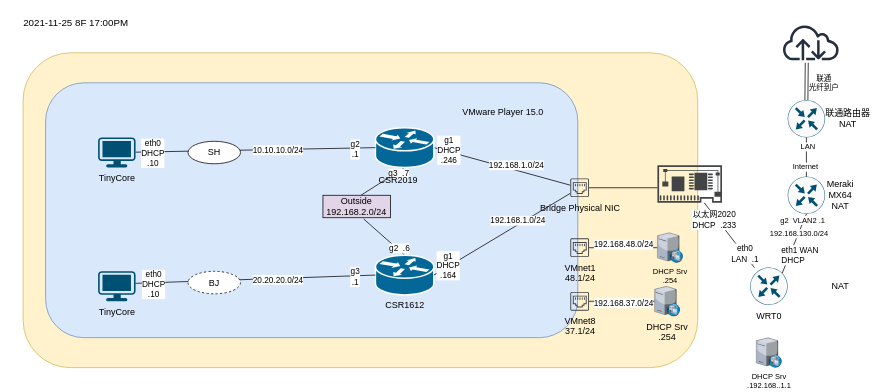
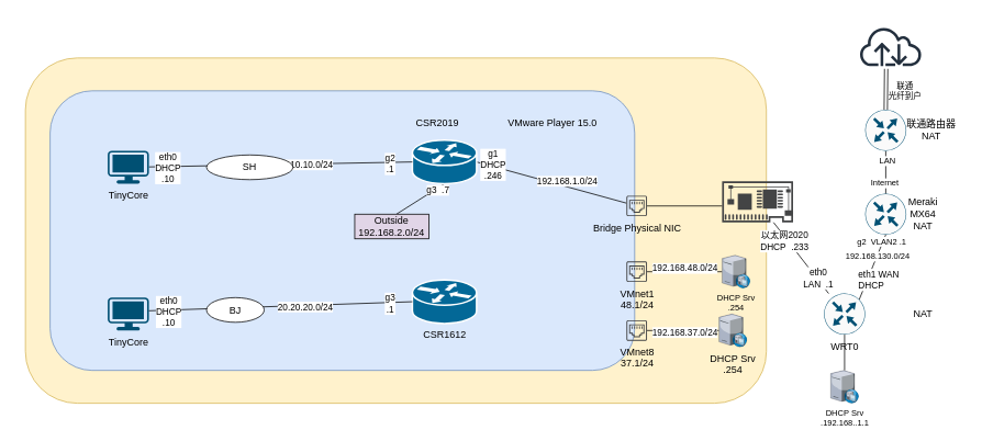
- <mxCell id="63" value="&lt;font style=&quot;font-size: 13px&quot;&gt;2021-11-25 8F 17:00PM&lt;/font&gt;" style="text;html=1;resizable=0;autosize=1;align=center;verticalAlign=middle;points=[];fillColor=none;strokeColor=none;rounded=0;fontSize=10;" parent="1" vertex="1"><mxGeometry x="20" y="20" width="160" height="20" as="geometry" /></mxCell>
- <mxCell id="22" value="SH" style="ellipse;whiteSpace=wrap;html=1;" parent="1" vertex="1"><mxGeometry x="250" y="188" width="70" height="30" as="geometry" /></mxCell>
+ <mxCell id="22" value="SH" style="ellipse;whiteSpace=wrap;html=1;" parent="1" vertex="1"><mxGeometry x="250" y="188" width="105" height="30" as="geometry" /></mxCell>
- <mxCell id="29" value="CSR2019" style="text;html=1;resizable=0;autosize=1;align=center;verticalAlign=middle;points=[];fillColor=none;strokeColor=none;rounded=0;" parent="1" vertex="1"><mxGeometry x="495" y="230" width="70" height="20" as="geometry" /></mxCell>
+ <mxCell id="29" value="CSR2019" style="text;html=1;resizable=0;autosize=1;align=center;verticalAlign=middle;points=[];fillColor=none;strokeColor=none;rounded=0;" parent="1" vertex="1"><mxGeometry x="495" y="140" width="70" height="20" as="geometry" /></mxCell>
- <mxCell id="13" style="edgeStyle=none;rounded=0;orthogonalLoop=1;jettySize=auto;html=1;exitX=1;exitY=0.5;exitDx=0;exitDy=0;exitPerimeter=0;endArrow=none;endFill=0;" parent="1" source="12" target="57" edge="1"><mxGeometry relative="1" as="geometry"><mxPoint x="588" y="206.5" as="sourcePoint" /><mxPoint x="750" y="298.037" as="targetPoint" /></mxGeometry></mxCell>
- <mxCell id="14" value="g1&lt;br&gt;DHCP&lt;br&gt;.164" style="edgeLabel;html=1;align=center;verticalAlign=middle;resizable=0;points=[];" parent="13" vertex="1" connectable="0"><mxGeometry x="-0.789" y="2" relative="1" as="geometry"><mxPoint x="1" as="offset" /></mxGeometry></mxCell>
- <mxCell id="15" value="192.168.1.0/24" style="edgeLabel;html=1;align=center;verticalAlign=middle;resizable=0;points=[];" parent="13" vertex="1" connectable="0"><mxGeometry x="0.74" relative="1" as="geometry"><mxPoint x="-47" y="22" as="offset" /></mxGeometry></mxCell>
- <mxCell id="10" style="edgeStyle=none;rounded=0;orthogonalLoop=1;jettySize=auto;html=1;exitX=0.5;exitY=0;exitDx=0;exitDy=0;exitPerimeter=0;entryX=0.603;entryY=1.053;entryDx=0;entryDy=0;entryPerimeter=0;endArrow=none;endFill=0;" parent="1" source="12" target="16" edge="1"><mxGeometry relative="1" as="geometry" /></mxCell>
- <mxCell id="11" value="g2&amp;nbsp; .6" style="edgeLabel;html=1;align=center;verticalAlign=middle;resizable=0;points=[];" parent="10" vertex="1" connectable="0"><mxGeometry x="-0.58" y="1" relative="1" as="geometry"><mxPoint x="4" as="offset" /></mxGeometry></mxCell>
- <mxCell id="28" value="BJ" style="ellipse;whiteSpace=wrap;html=1;dashed=1;" parent="1" vertex="1"><mxGeometry x="250" y="361.5" width="70" height="30" as="geometry" /></mxCell>
+ <mxCell id="28" value="BJ" style="ellipse;whiteSpace=wrap;html=1;" parent="1" vertex="1"><mxGeometry x="250" y="361.5" width="70" height="30" as="geometry" /></mxCell>
+ <mxCell id="45" style="edgeStyle=none;rounded=0;orthogonalLoop=1;jettySize=auto;html=1;fontSize=10;endArrow=none;endFill=0;" parent="1" source="46" target="61" edge="1"><mxGeometry relative="1" as="geometry" /></mxCell>
